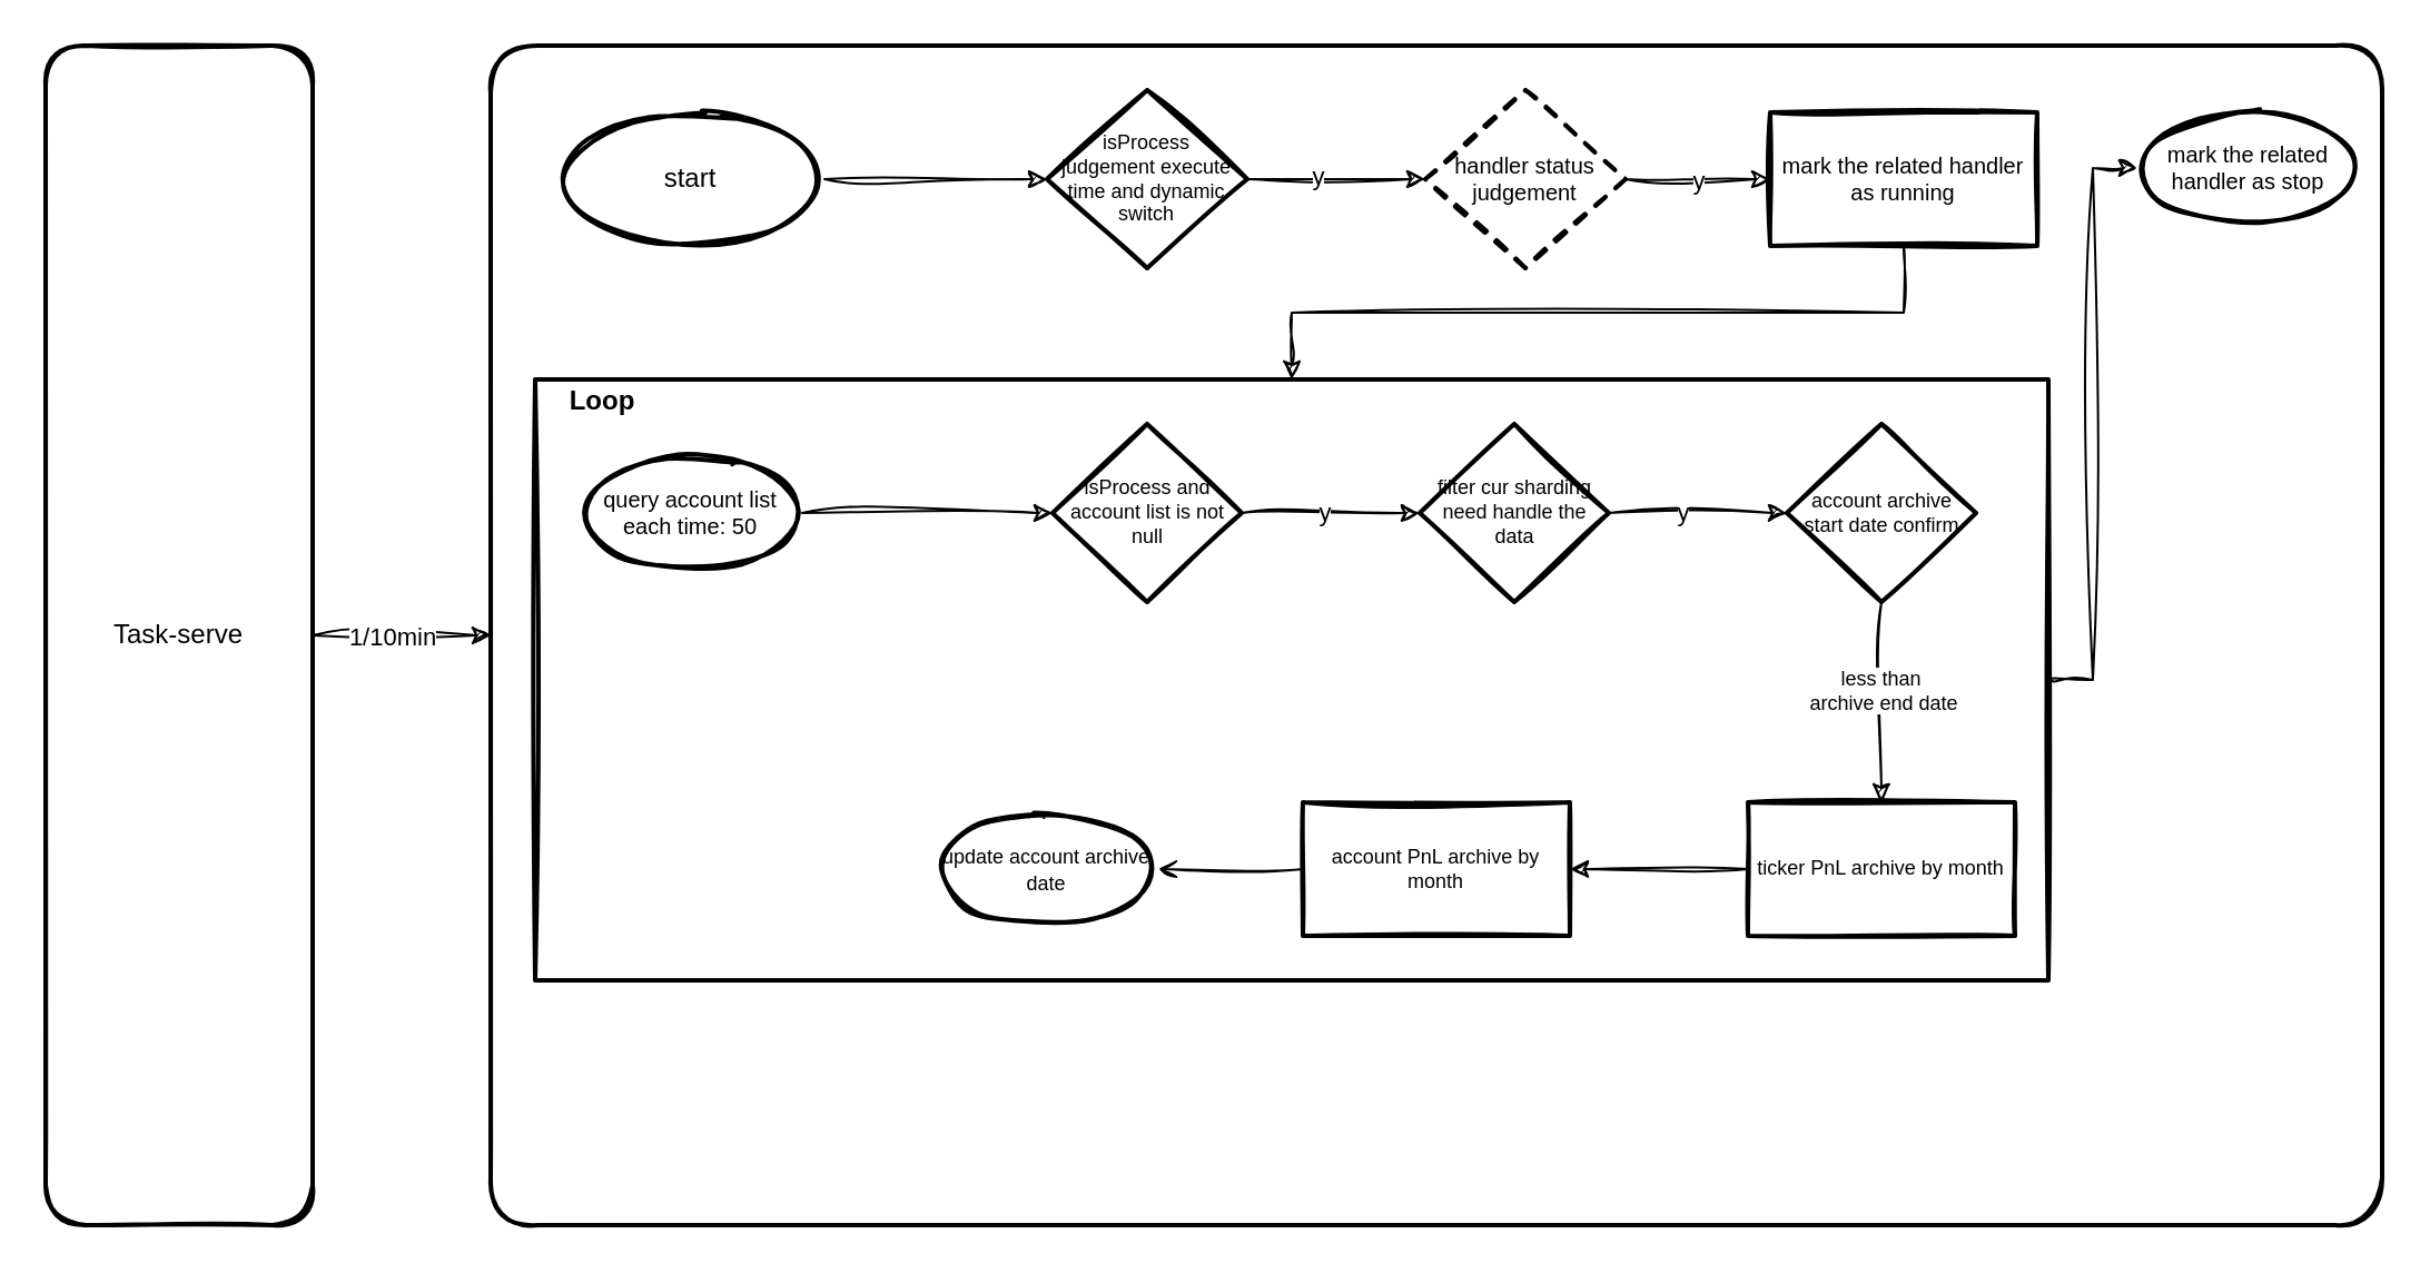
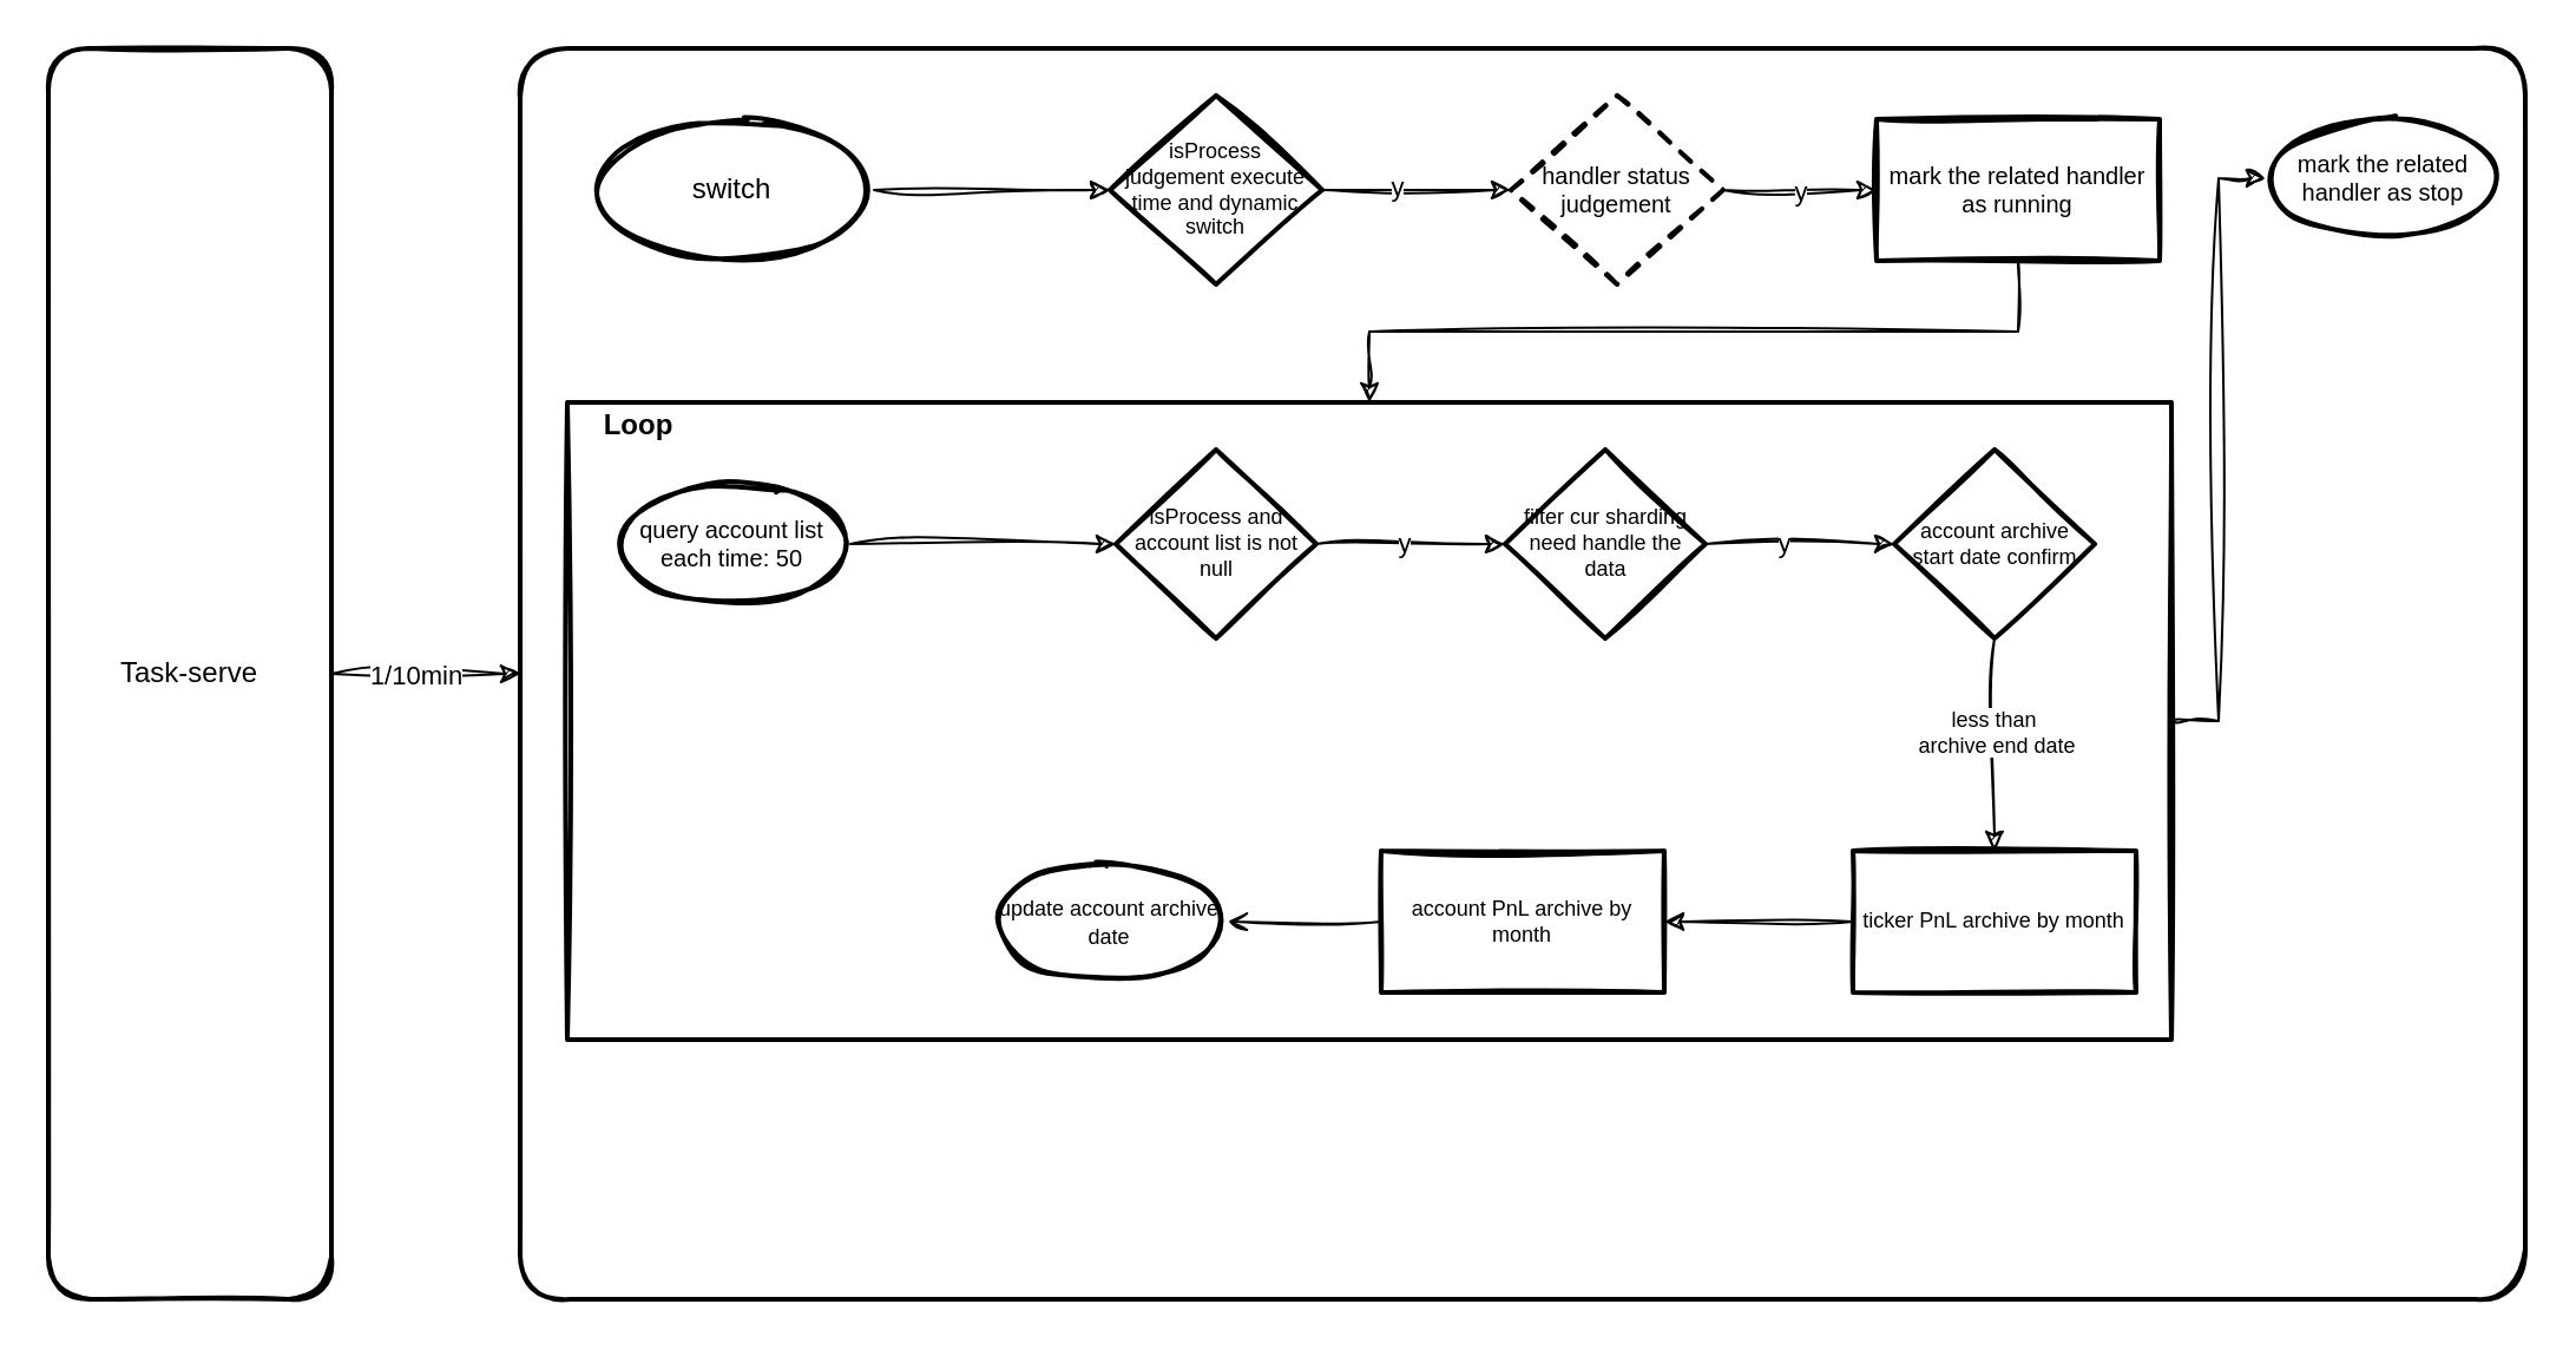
- <mxCell id="7" value="start" style="ellipse;whiteSpace=wrap;html=1;strokeWidth=2;fillWeight=2;hachureGap=8;fillColor=none;fillStyle=dots;sketch=1;" parent="1" vertex="1"><mxGeometry x="250" y="50" width="120" height="60" as="geometry" /></mxCell>
+ <mxCell id="7" value="switch" style="ellipse;whiteSpace=wrap;html=1;strokeWidth=2;fillWeight=2;hachureGap=8;fillColor=none;fillStyle=dots;sketch=1;" parent="1" vertex="1"><mxGeometry x="250" y="50" width="120" height="60" as="geometry" /></mxCell>
